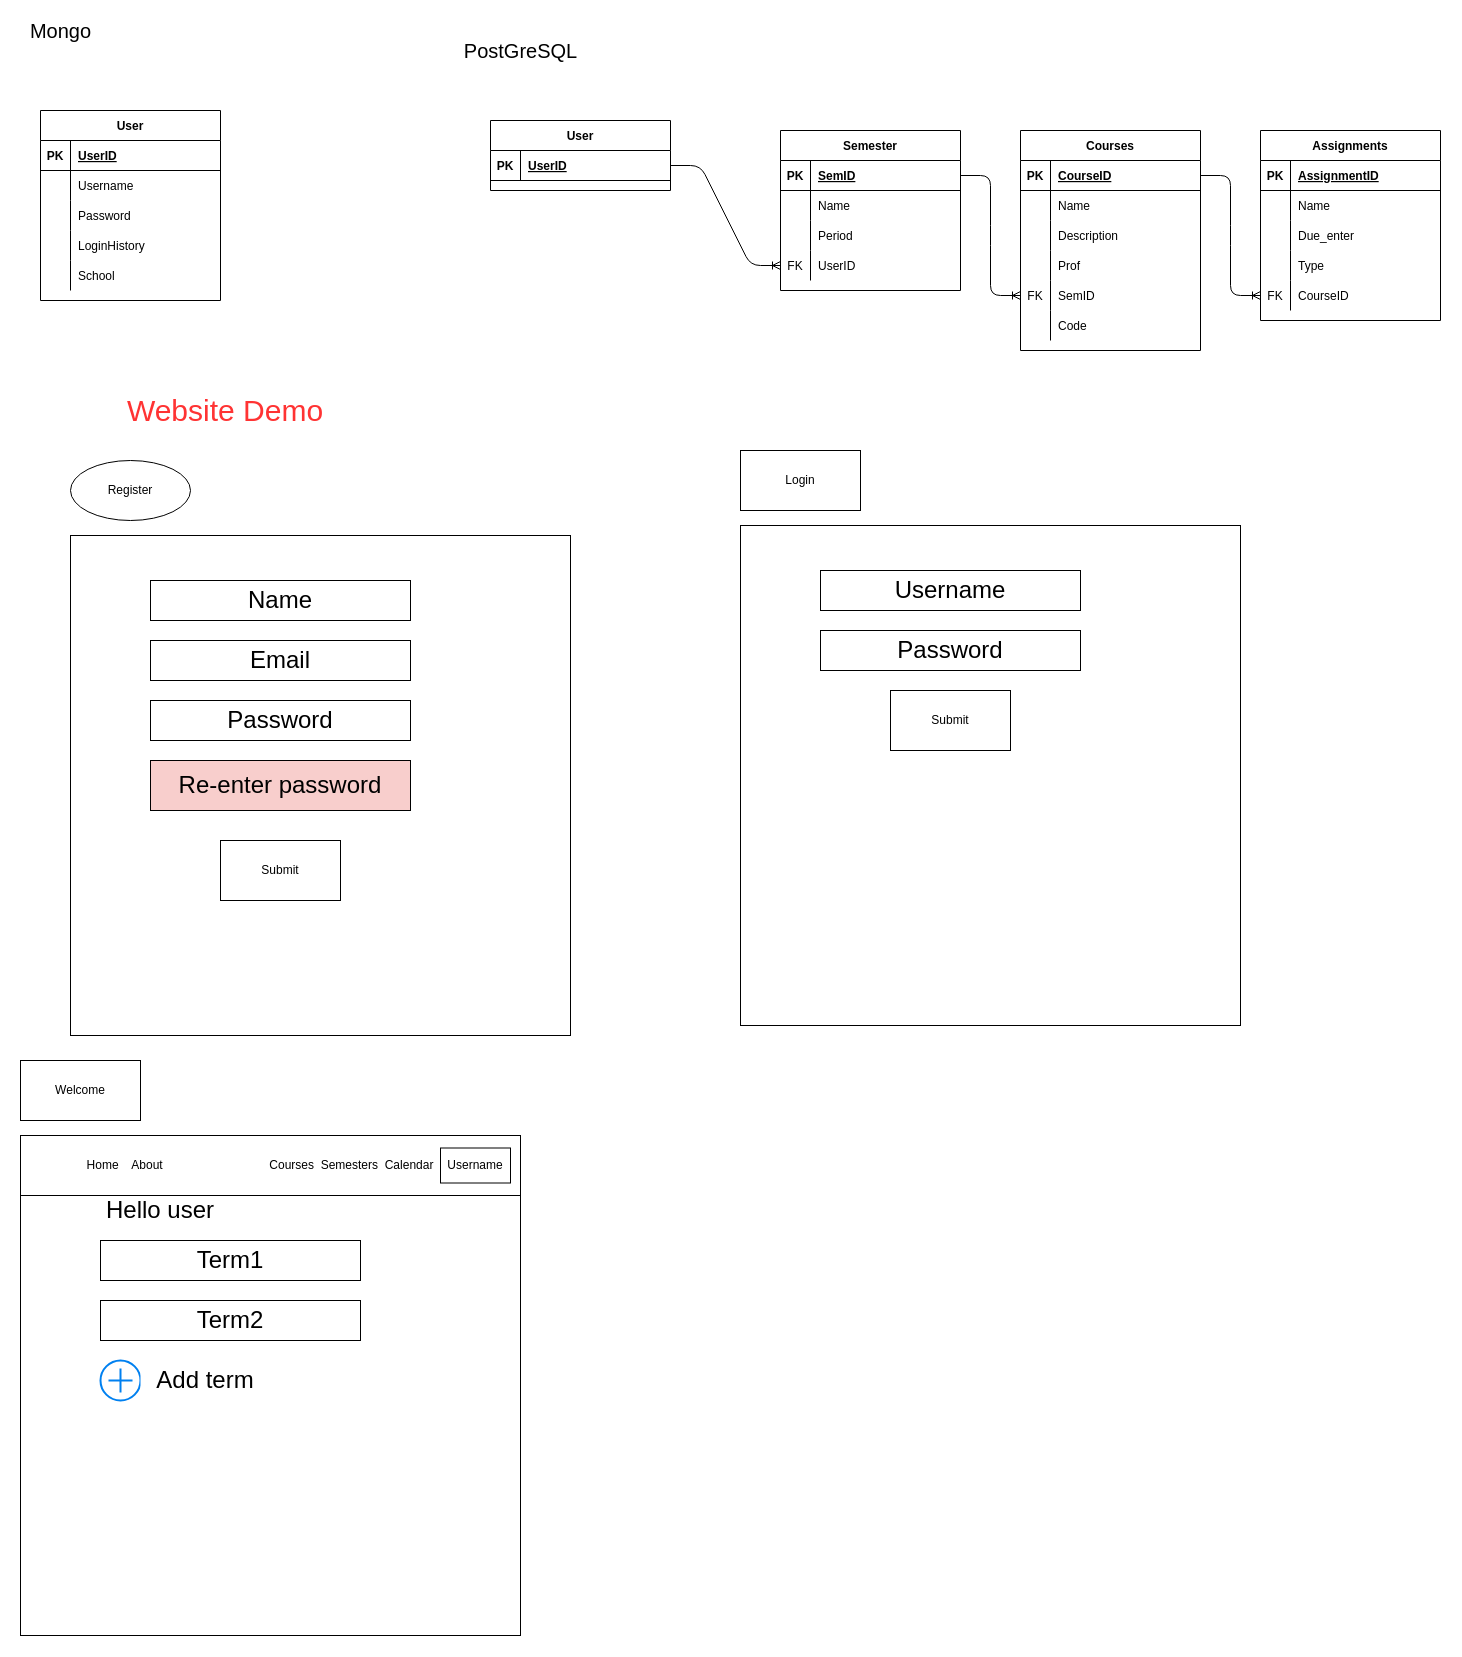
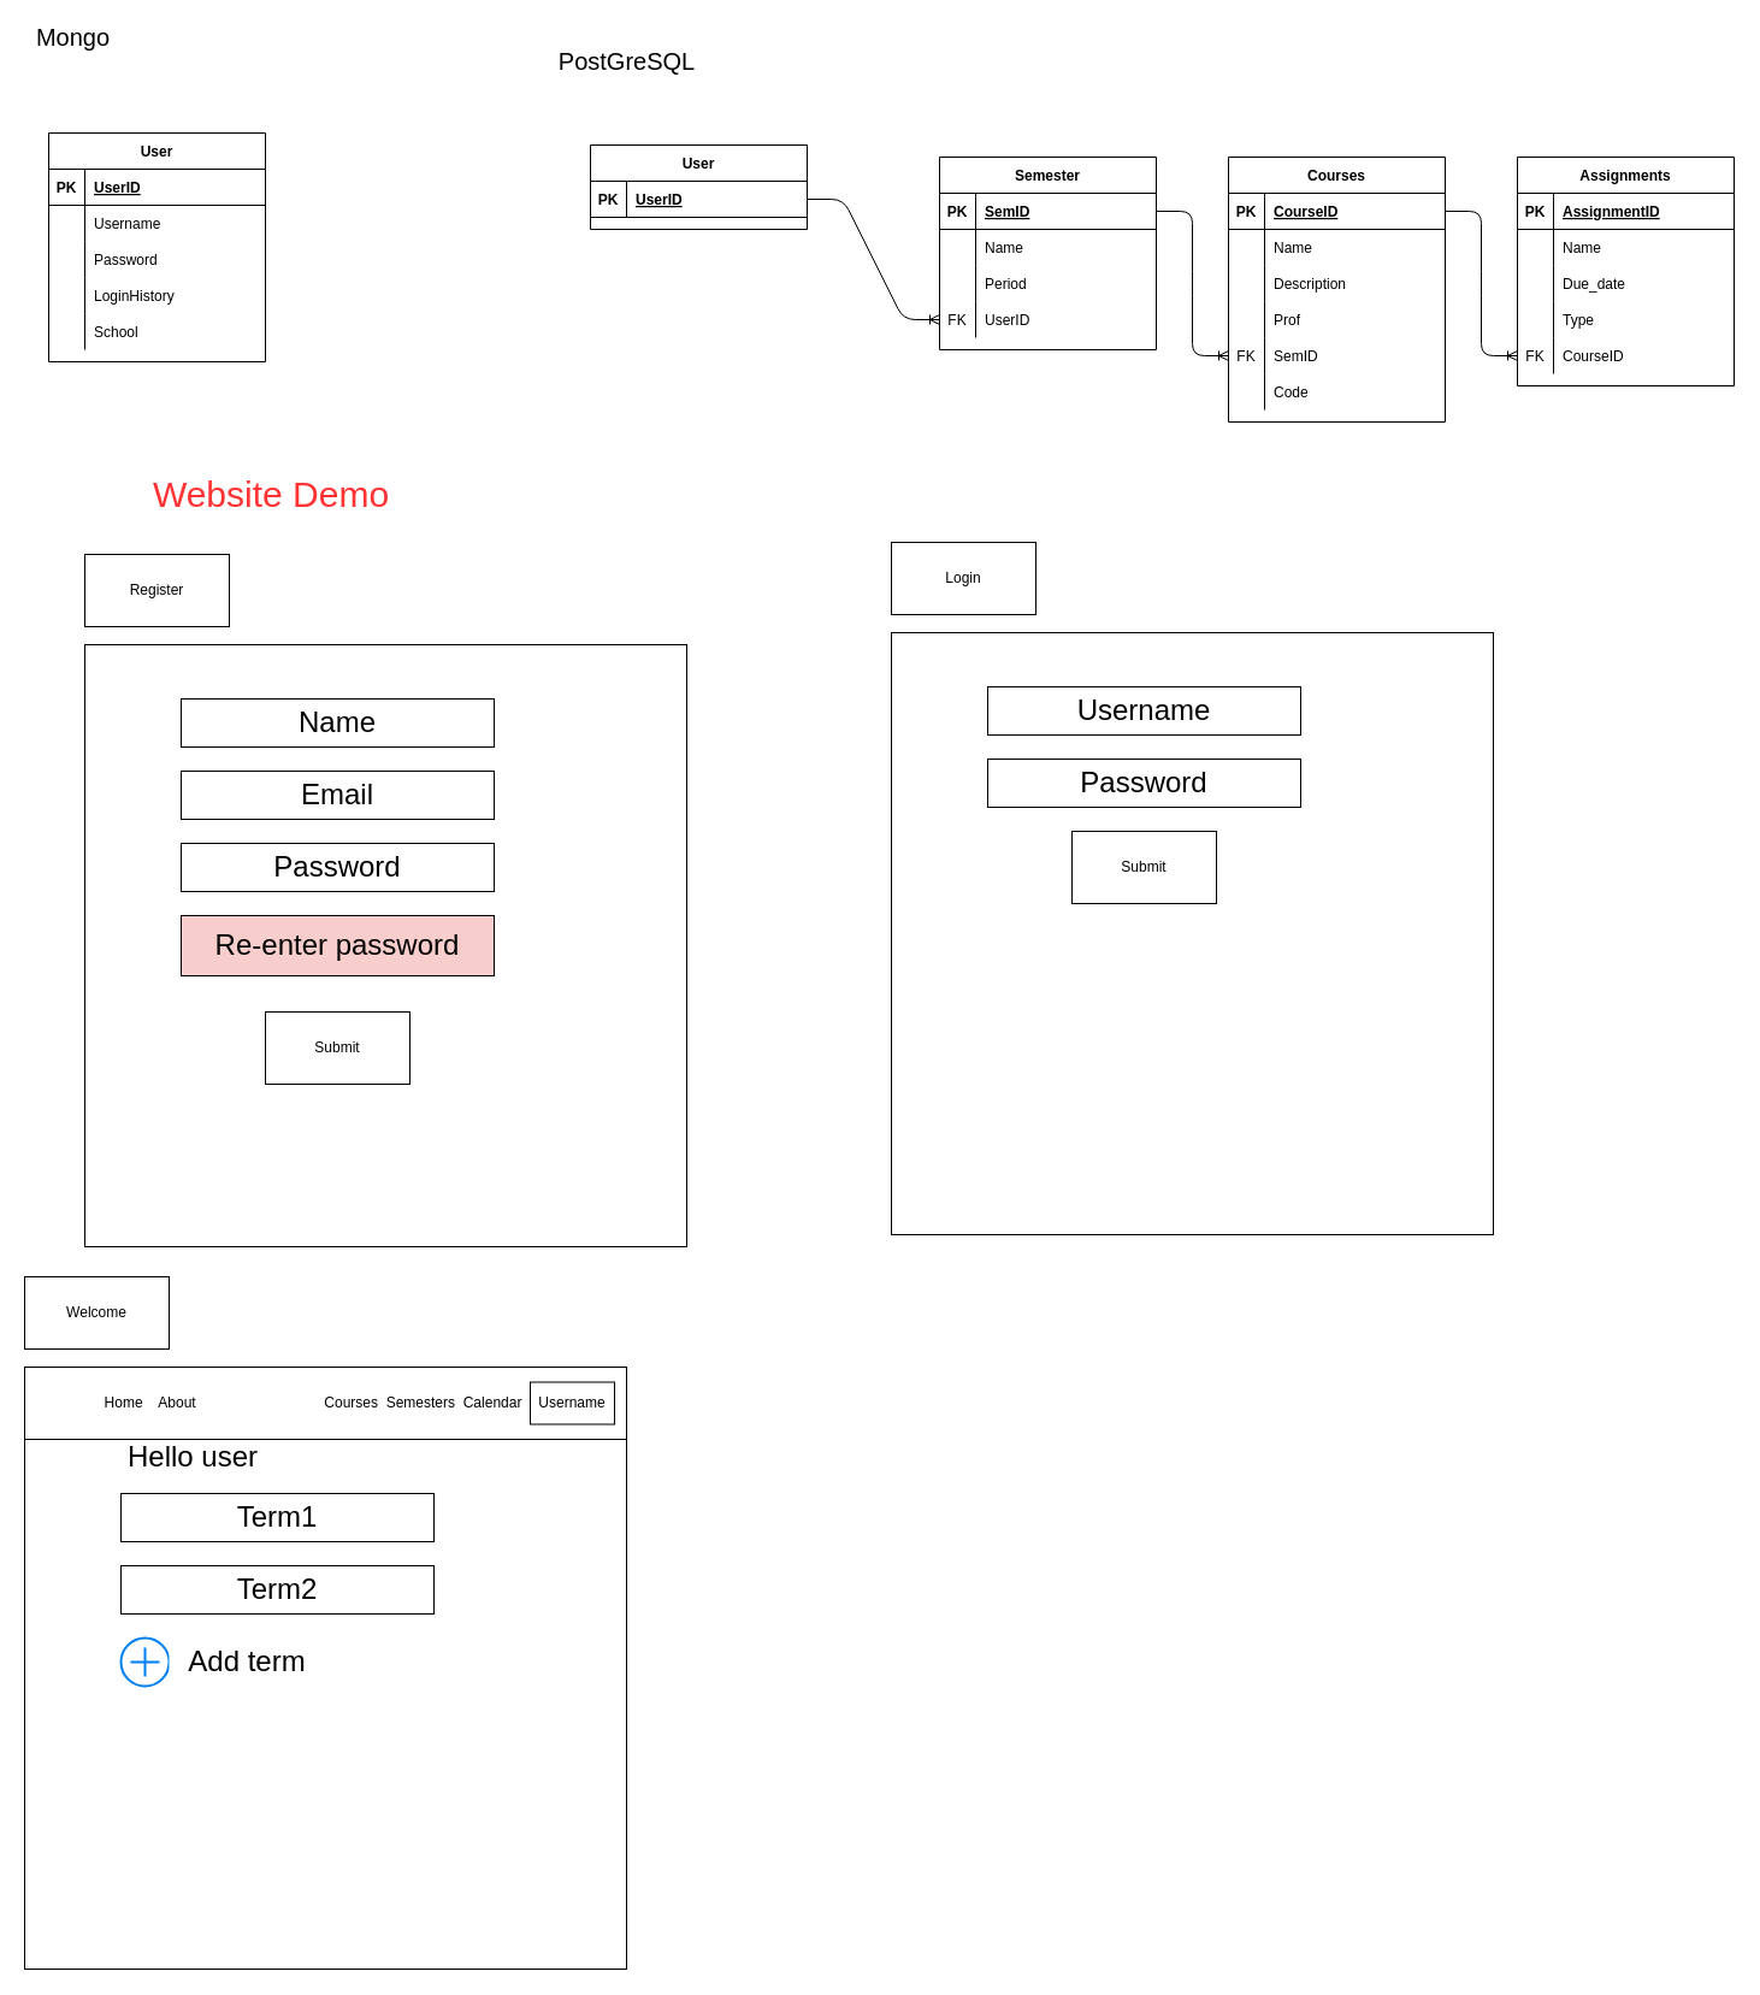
- <mxCell id="66" value="Due_enter" style="shape=partialRectangle;connectable=0;fillColor=none;top=0;left=0;bottom=0;right=0;align=left;spacingLeft=6;overflow=hidden;" parent="64" vertex="1"><mxGeometry x="30" width="150" height="30" as="geometry" /></mxCell>
+ <mxCell id="66" value="Due_date" style="shape=partialRectangle;connectable=0;fillColor=none;top=0;left=0;bottom=0;right=0;align=left;spacingLeft=6;overflow=hidden;" parent="64" vertex="1"><mxGeometry x="30" width="150" height="30" as="geometry" /></mxCell>
- <mxCell id="77" value="Register" style="ellipse;whiteSpace=wrap;html=1;" parent="1" vertex="1"><mxGeometry x="70" y="460" width="120" height="60" as="geometry" /></mxCell>
+ <mxCell id="77" value="Register" style="rounded=0;whiteSpace=wrap;html=1;" parent="1" vertex="1"><mxGeometry x="70" y="460" width="120" height="60" as="geometry" /></mxCell>
